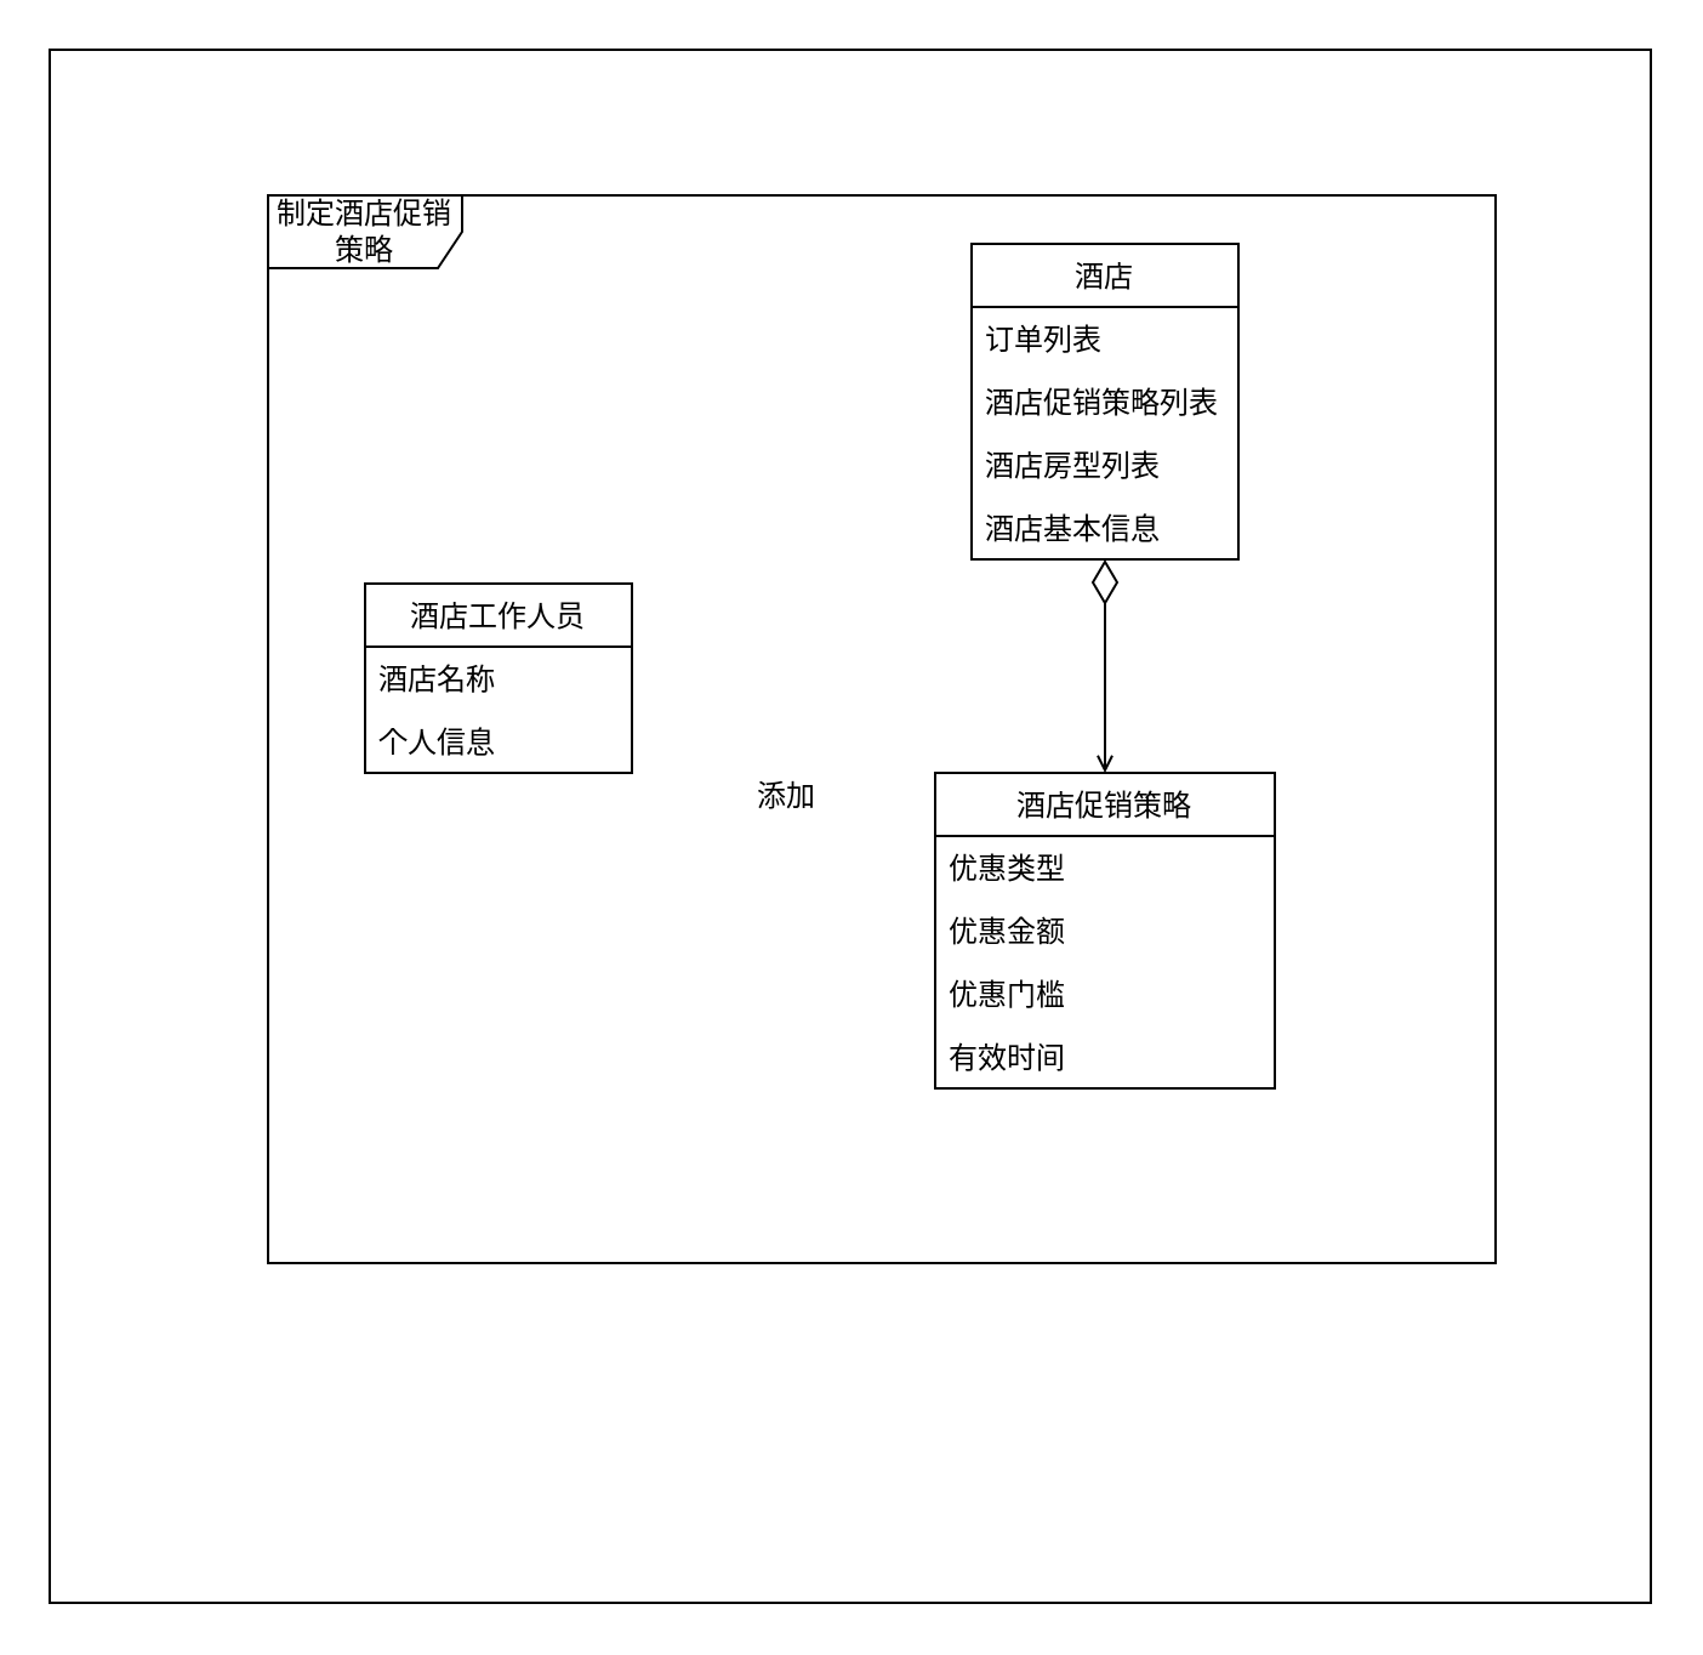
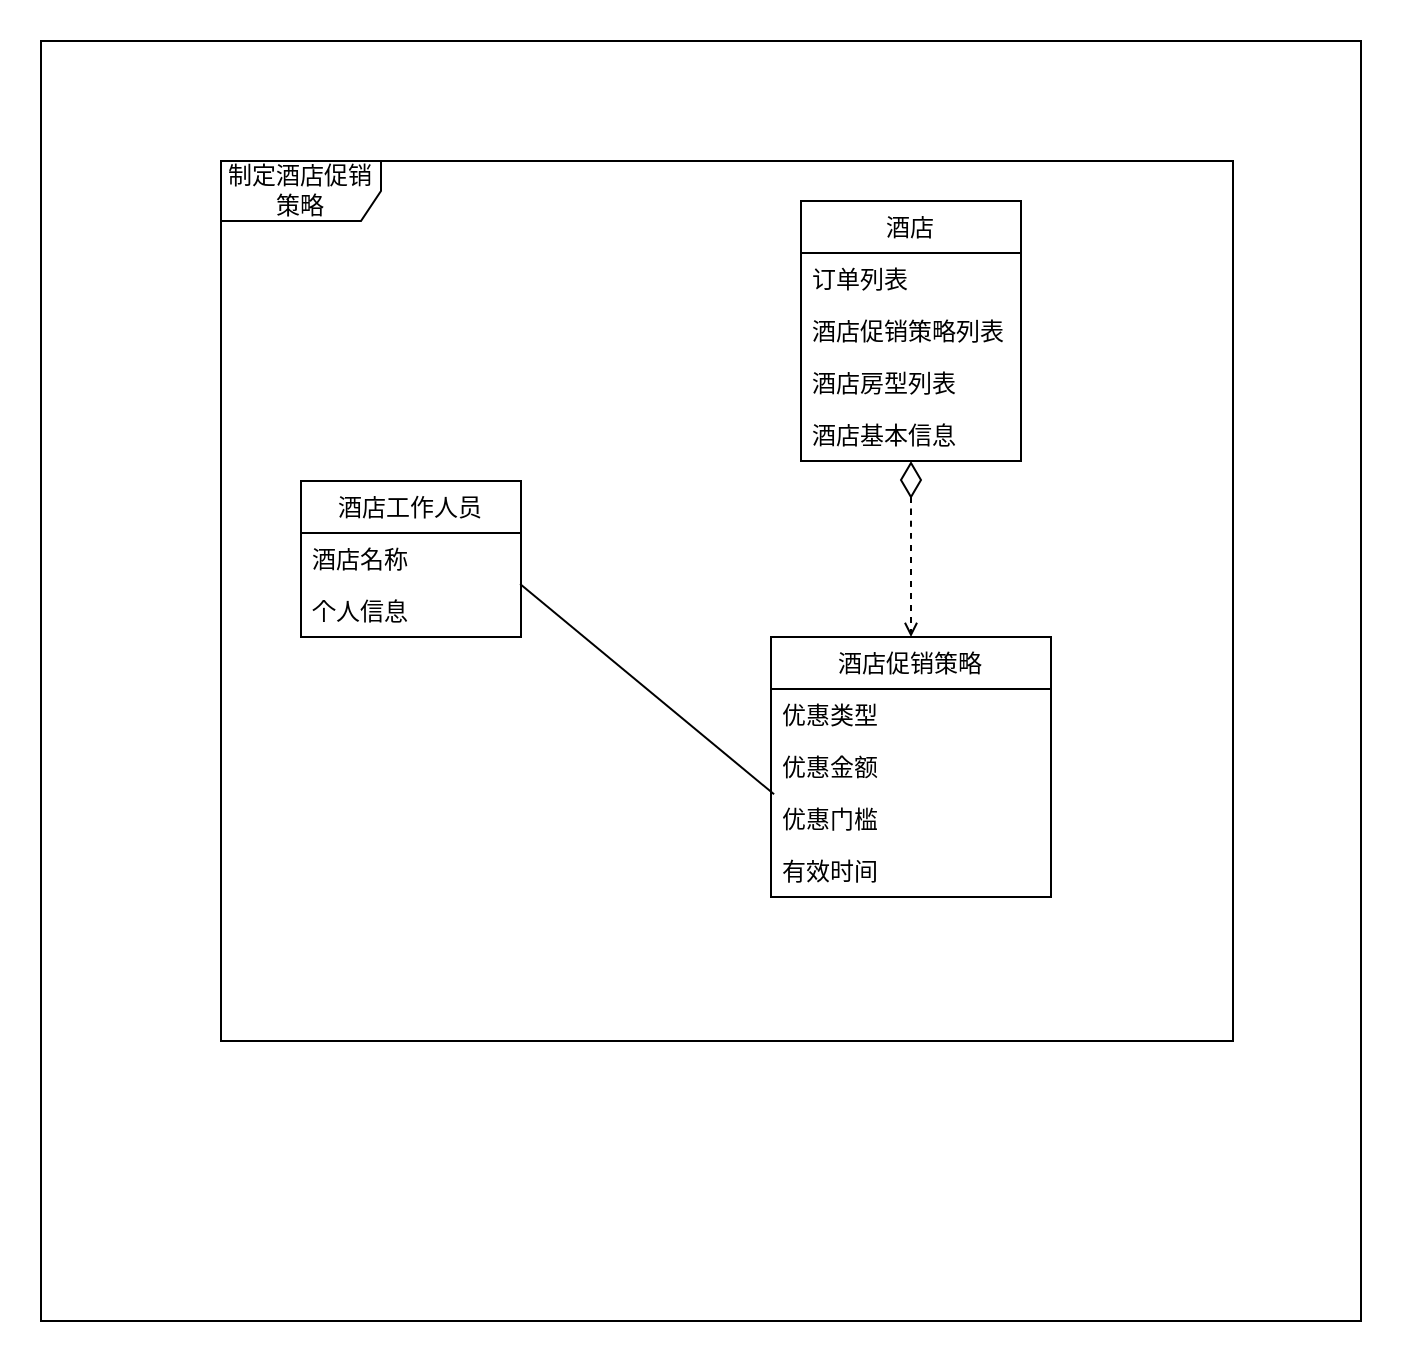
- <mxCell id="12" value="" style="endArrow=open;endFill=1;endSize=5;html=1;exitX=0.5;exitY=1;exitDx=0;exitDy=0;entryX=0.5;entryY=0;entryDx=0;entryDy=0;startArrow=diamondThin;startFill=0;startSize=16;" edge="1" parent="1" source="7" target="13"><mxGeometry width="160" relative="1" as="geometry"><mxPoint x="260" y="270" as="sourcePoint" /><mxPoint x="420" y="270" as="targetPoint" /><Array as="points"><mxPoint x="455" y="250" /><mxPoint x="455" y="260" /></Array></mxGeometry></mxCell>
+ <mxCell id="12" value="" style="endArrow=open;endFill=1;endSize=5;html=1;exitX=0.5;exitY=1;exitDx=0;exitDy=0;entryX=0.5;entryY=0;entryDx=0;entryDy=0;startArrow=diamondThin;startFill=0;startSize=16;dashed=1;" edge="1" parent="1" source="7" target="13"><mxGeometry width="160" relative="1" as="geometry"><mxPoint x="260" y="270" as="sourcePoint" /><mxPoint x="420" y="270" as="targetPoint" /><Array as="points"><mxPoint x="455" y="250" /><mxPoint x="455" y="260" /></Array></mxGeometry></mxCell>
- <mxCell id="19" value="添加" style="text;html=1;strokeColor=none;fillColor=none;align=center;verticalAlign=middle;whiteSpace=wrap;rounded=0;" vertex="1" parent="1"><mxGeometry x="304" y="318" width="40" height="20" as="geometry" /></mxCell>
+ <mxCell id="18" value="" style="endArrow=none;html=1;exitX=0.996;exitY=0.981;exitDx=0;exitDy=0;exitPerimeter=0;entryX=0.011;entryY=0.025;entryDx=0;entryDy=0;entryPerimeter=0;" edge="1" parent="1" source="5" target="16"><mxGeometry width="50" height="50" relative="1" as="geometry"><mxPoint x="300" y="350" as="sourcePoint" /><mxPoint x="350" y="300" as="targetPoint" /></mxGeometry></mxCell>
